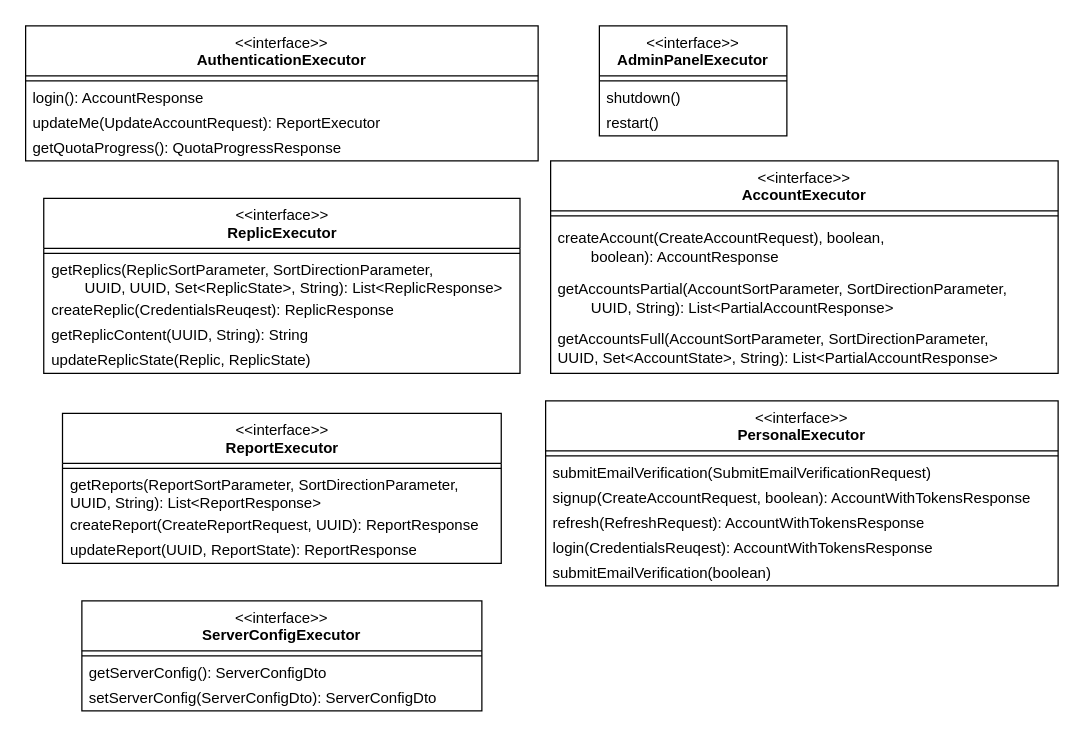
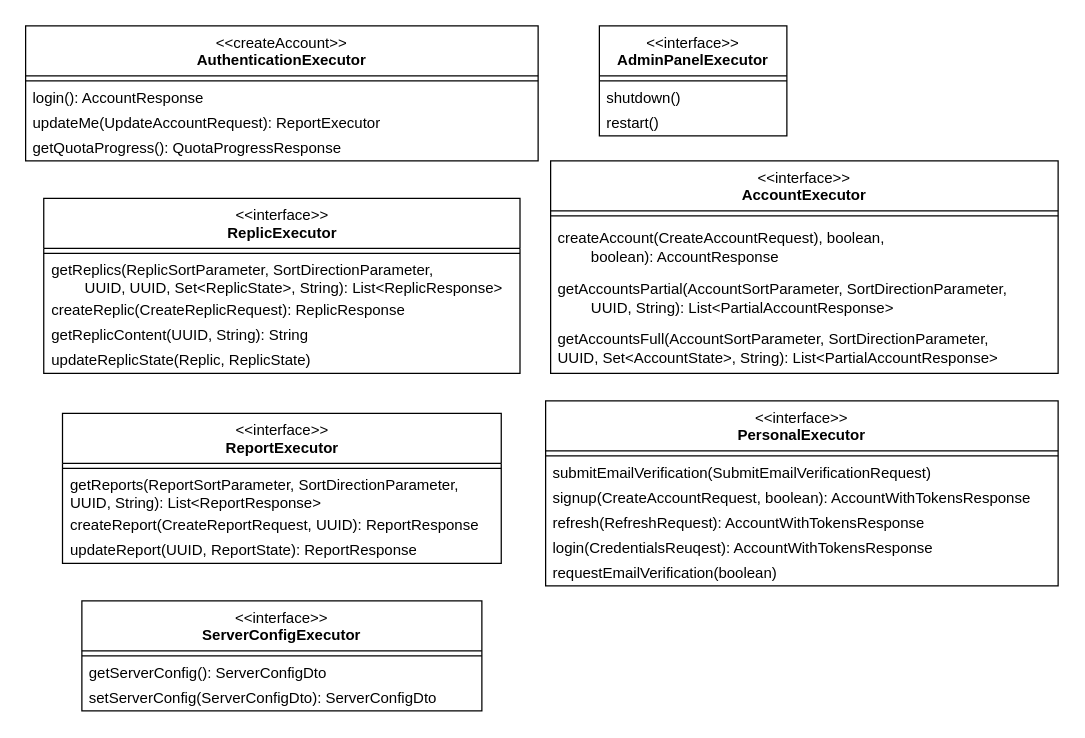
- <mxCell id="33" value="&amp;lt;&amp;lt;interface&amp;gt;&amp;gt;&lt;br&gt;&lt;b&gt;AuthenticationExecutor&lt;/b&gt;&lt;div&gt;&lt;br&gt;&lt;/div&gt;" style="swimlane;fontStyle=0;align=center;verticalAlign=top;childLayout=stackLayout;horizontal=1;startSize=40;horizontalStack=0;resizeParent=1;resizeParentMax=0;resizeLast=0;collapsible=0;marginBottom=0;html=1;whiteSpace=wrap;" parent="1" vertex="1"><mxGeometry x="20" width="410" height="108" as="geometry" y="20" /></mxCell>
+ <mxCell id="33" value="&amp;lt;&amp;lt;createAccount&amp;gt;&amp;gt;&lt;br&gt;&lt;b&gt;AuthenticationExecutor&lt;/b&gt;&lt;div&gt;&lt;br&gt;&lt;/div&gt;" style="swimlane;fontStyle=0;align=center;verticalAlign=top;childLayout=stackLayout;horizontal=1;startSize=40;horizontalStack=0;resizeParent=1;resizeParentMax=0;resizeLast=0;collapsible=0;marginBottom=0;html=1;whiteSpace=wrap;" parent="1" vertex="1"><mxGeometry x="20" width="410" height="108" as="geometry" y="20" /></mxCell>
- <mxCell id="21" value="createReplic(CredentialsReuqest): ReplicResponse" style="text;html=1;strokeColor=none;fillColor=none;align=left;verticalAlign=middle;spacingLeft=4;spacingRight=4;overflow=hidden;rotatable=0;points=[[0,0.5],[1,0.5]];portConstraint=eastwest;whiteSpace=wrap;" parent="18" vertex="1"><mxGeometry y="80" width="381" height="20" as="geometry" /></mxCell>
+ <mxCell id="21" value="createReplic(CreateReplicRequest): ReplicResponse" style="text;html=1;strokeColor=none;fillColor=none;align=left;verticalAlign=middle;spacingLeft=4;spacingRight=4;overflow=hidden;rotatable=0;points=[[0,0.5],[1,0.5]];portConstraint=eastwest;whiteSpace=wrap;" parent="18" vertex="1"><mxGeometry y="80" width="381" height="20" as="geometry" /></mxCell>
- <mxCell id="17" value="submitEmailVerification(boolean)" style="text;html=1;strokeColor=none;fillColor=none;align=left;verticalAlign=middle;spacingLeft=4;spacingRight=4;overflow=hidden;rotatable=0;points=[[0,0.5],[1,0.5]];portConstraint=eastwest;whiteSpace=wrap;" parent="11" vertex="1"><mxGeometry y="128" width="410" height="20" as="geometry" /></mxCell>
+ <mxCell id="17" value="requestEmailVerification(boolean)" style="text;html=1;strokeColor=none;fillColor=none;align=left;verticalAlign=middle;spacingLeft=4;spacingRight=4;overflow=hidden;rotatable=0;points=[[0,0.5],[1,0.5]];portConstraint=eastwest;whiteSpace=wrap;" parent="11" vertex="1"><mxGeometry y="128" width="410" height="20" as="geometry" /></mxCell>
